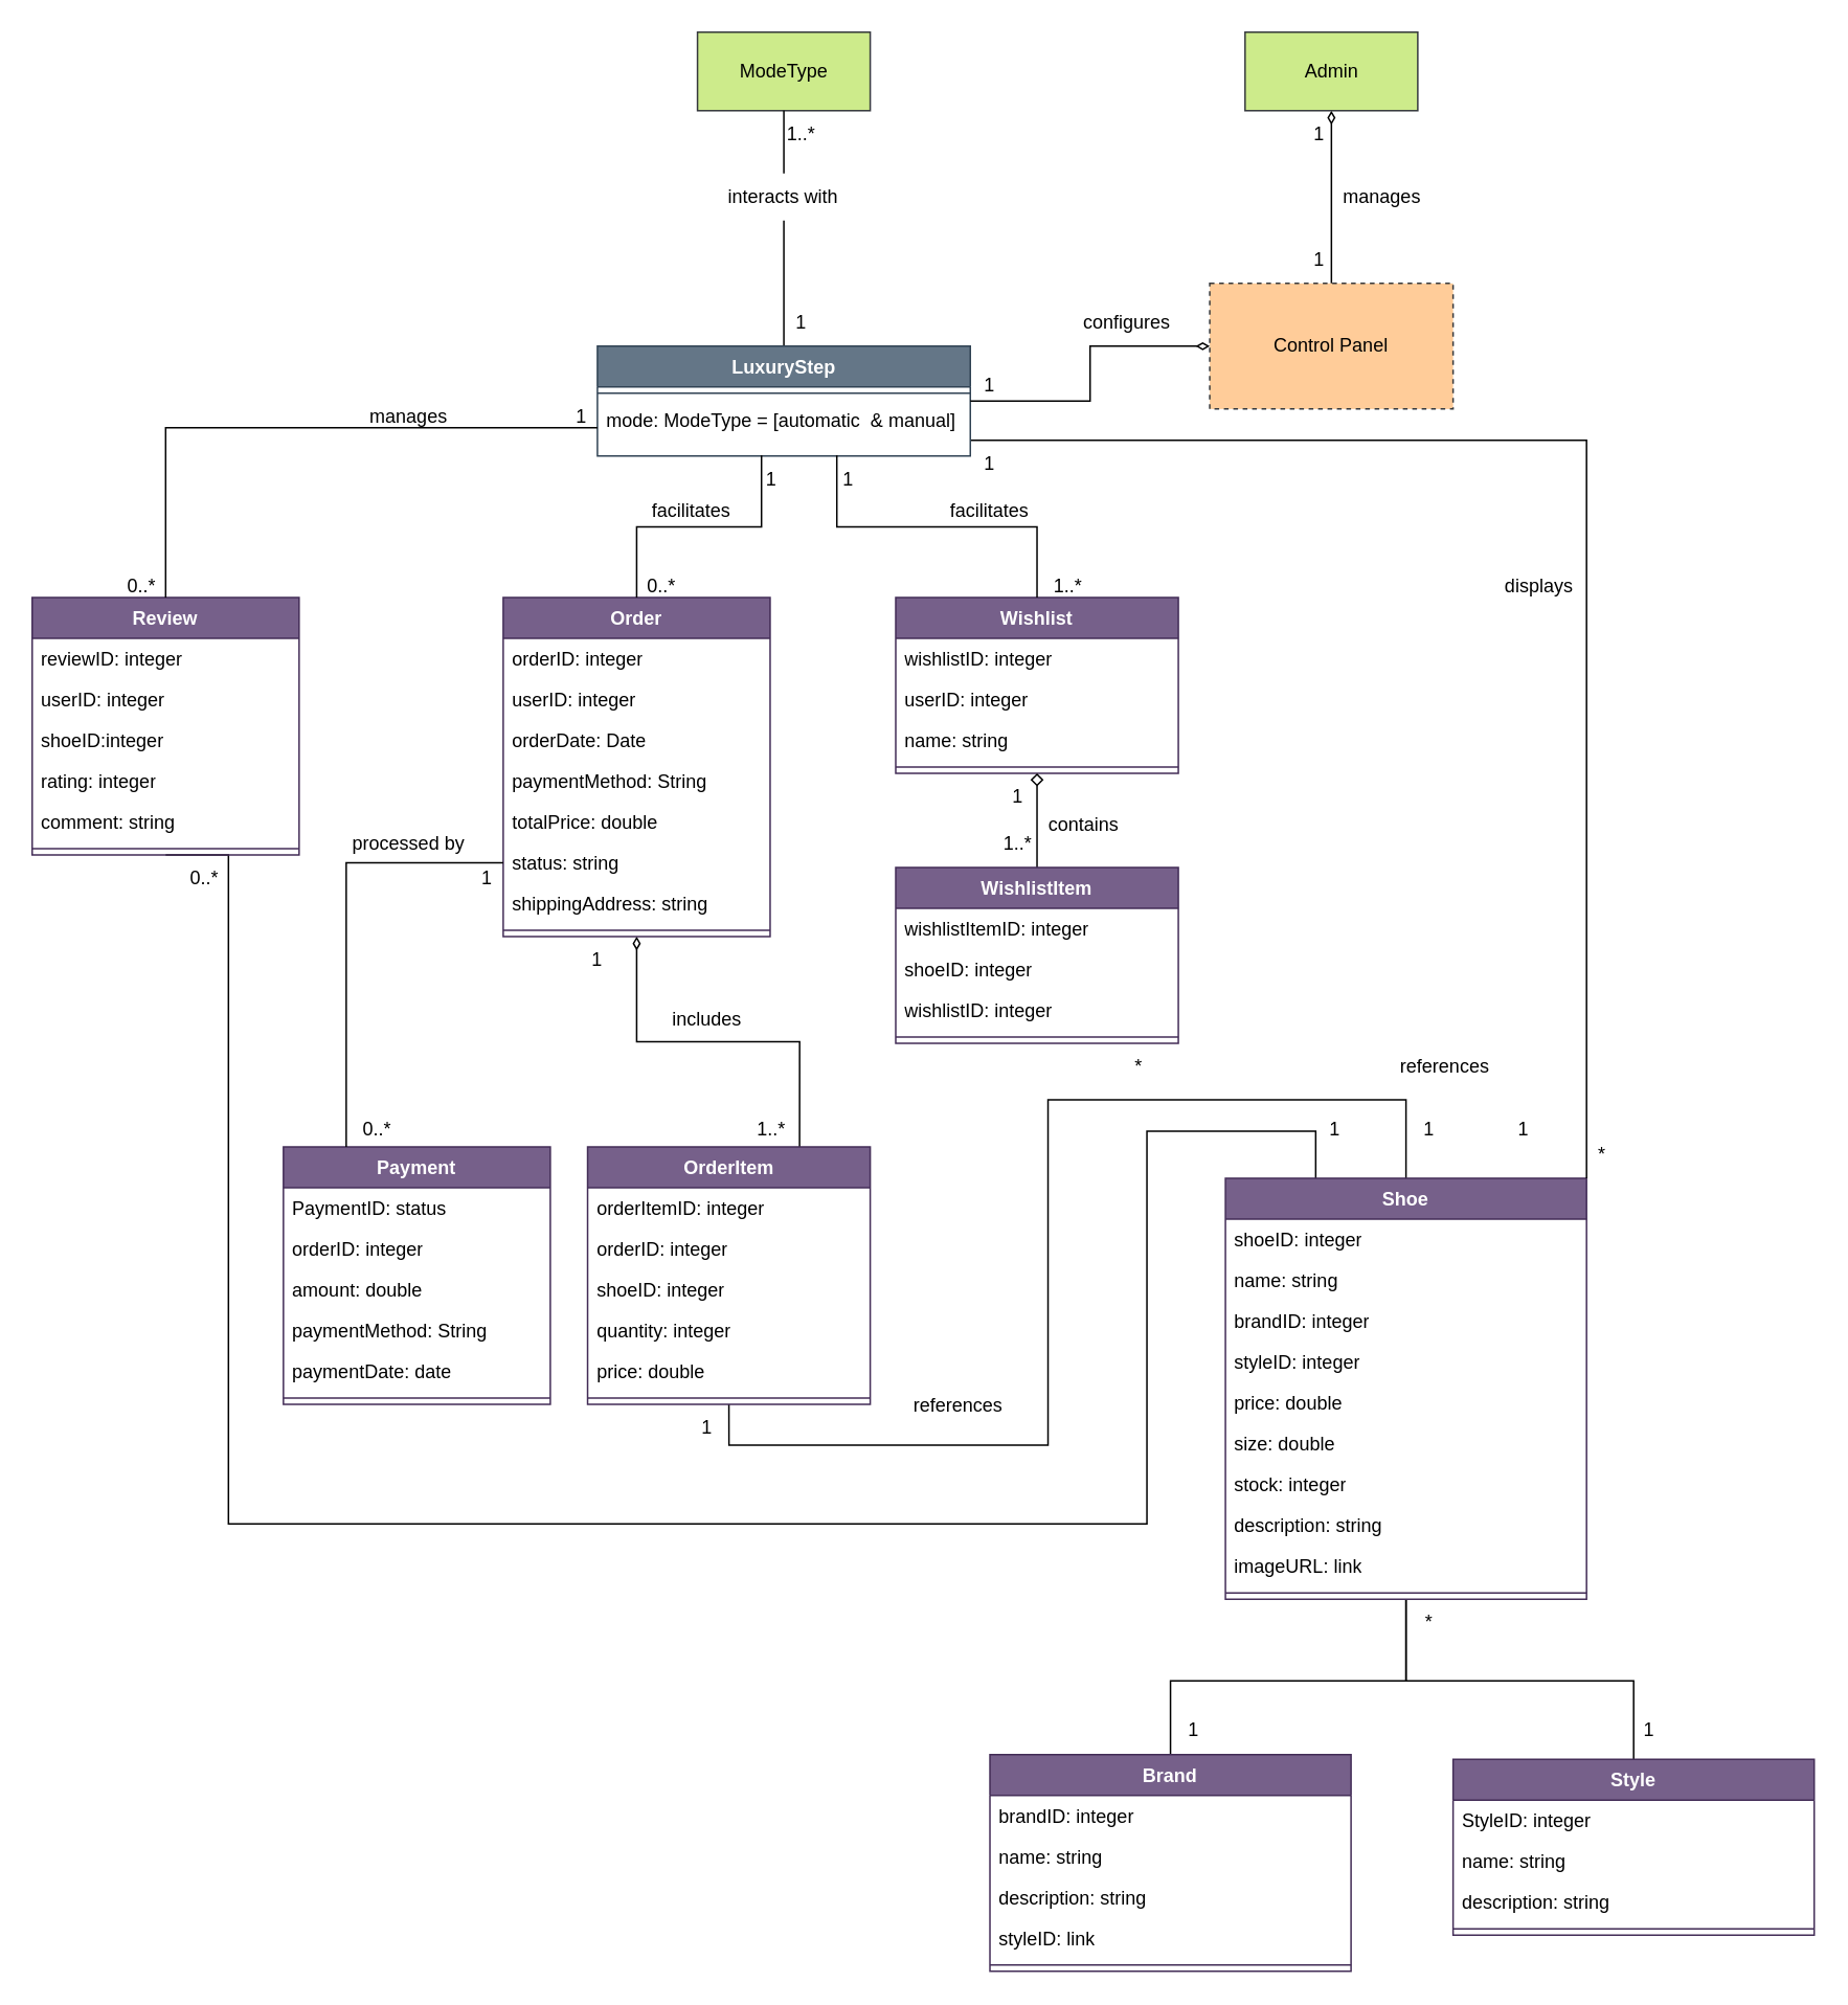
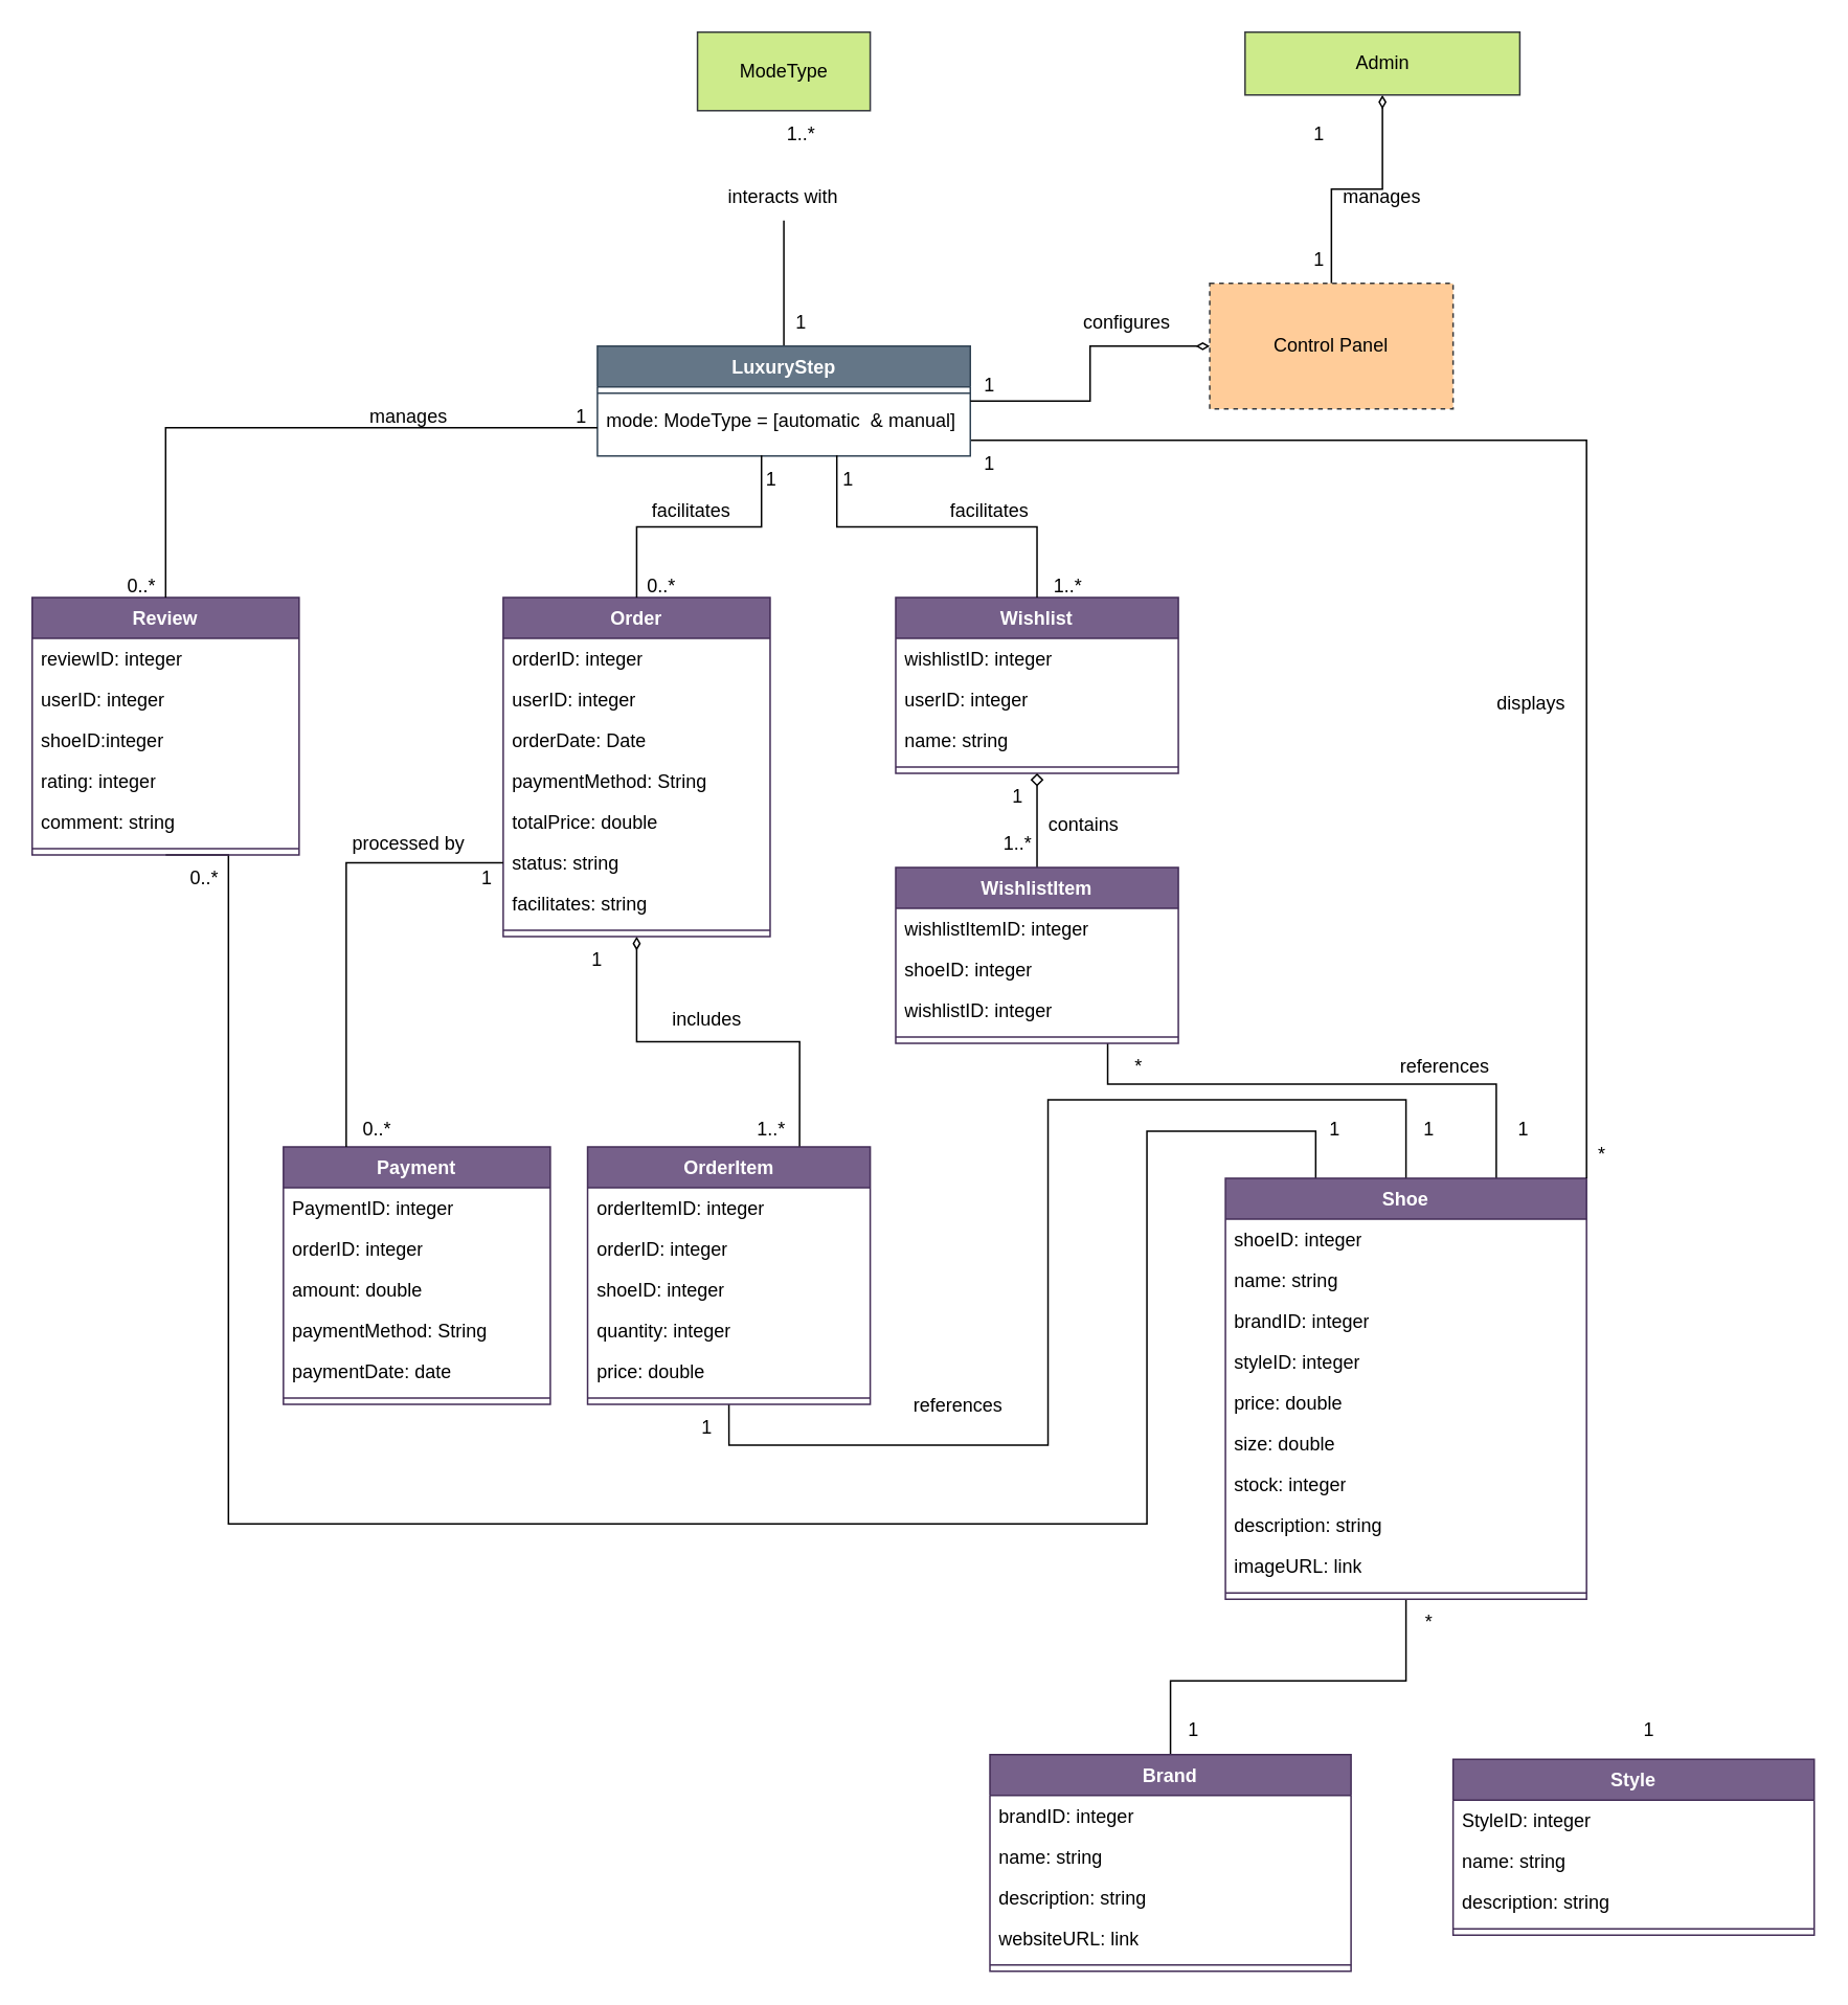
- <mxCell id="10" value="Admin" style="html=1;whiteSpace=wrap;fillColor=#cdeb8b;strokeColor=#36393d;" parent="1" vertex="1"><mxGeometry x="792.5" width="110" height="50" as="geometry" y="20" /></mxCell>
+ <mxCell id="10" value="Admin" style="html=1;whiteSpace=wrap;fillColor=#cdeb8b;strokeColor=#36393d;" parent="1" vertex="1"><mxGeometry x="792.5" y="20" width="175" height="40" as="geometry" /></mxCell>
- <mxCell id="7" value="" style="edgeStyle=orthogonalEdgeStyle;rounded=0;orthogonalLoop=1;jettySize=auto;html=1;exitX=0.5;exitY=1;exitDx=0;exitDy=0;entryX=0.5;entryY=0;entryDx=0;entryDy=0;endArrow=none;endFill=0;" parent="1" source="3" target="8" edge="1"><mxGeometry relative="1" as="geometry"><mxPoint x="498.75" y="70" as="sourcePoint" /><mxPoint x="498.75" y="190" as="targetPoint" /></mxGeometry></mxCell>
- <mxCell id="78" value="displays" style="text;html=1;align=center;verticalAlign=middle;whiteSpace=wrap;rounded=0;" parent="1" vertex="1"><mxGeometry x="950" y="358" width="60" height="30" as="geometry" /></mxCell>
+ <mxCell id="78" value="displays" style="text;html=1;align=center;verticalAlign=middle;whiteSpace=wrap;rounded=0;" parent="1" vertex="1"><mxGeometry x="945" y="433" width="60" height="30" as="geometry" /></mxCell>
- <mxCell id="23" value="shippingAddress: string" style="text;strokeColor=none;fillColor=none;align=left;verticalAlign=top;spacingLeft=4;spacingRight=4;overflow=hidden;rotatable=0;points=[[0,0.5],[1,0.5]];portConstraint=eastwest;whiteSpace=wrap;html=1;" parent="16" vertex="1"><mxGeometry y="182" width="170" height="26" as="geometry" /></mxCell>
+ <mxCell id="23" value="facilitates: string" style="text;strokeColor=none;fillColor=none;align=left;verticalAlign=top;spacingLeft=4;spacingRight=4;overflow=hidden;rotatable=0;points=[[0,0.5],[1,0.5]];portConstraint=eastwest;whiteSpace=wrap;html=1;" parent="16" vertex="1"><mxGeometry y="182" width="170" height="26" as="geometry" /></mxCell>
+ <mxCell id="38" style="edgeStyle=orthogonalEdgeStyle;rounded=0;orthogonalLoop=1;jettySize=auto;html=1;exitX=0.75;exitY=1;exitDx=0;exitDy=0;entryX=0.75;entryY=0;entryDx=0;entryDy=0;endArrow=none;endFill=0;" parent="1" source="40" target="55" edge="1"><mxGeometry relative="1" as="geometry"><Array as="points"><mxPoint x="705" y="690" /><mxPoint x="953" y="690" /></Array></mxGeometry></mxCell>
- <mxCell id="86" value="PaymentID: status" style="text;strokeColor=none;fillColor=none;align=left;verticalAlign=top;spacingLeft=4;spacingRight=4;overflow=hidden;rotatable=0;points=[[0,0.5],[1,0.5]];portConstraint=eastwest;whiteSpace=wrap;html=1;" parent="85" vertex="1"><mxGeometry y="26" width="170" height="26" as="geometry" /></mxCell>
+ <mxCell id="86" value="PaymentID: integer" style="text;strokeColor=none;fillColor=none;align=left;verticalAlign=top;spacingLeft=4;spacingRight=4;overflow=hidden;rotatable=0;points=[[0,0.5],[1,0.5]];portConstraint=eastwest;whiteSpace=wrap;html=1;" parent="85" vertex="1"><mxGeometry y="26" width="170" height="26" as="geometry" /></mxCell>
- <mxCell id="53" style="edgeStyle=orthogonalEdgeStyle;rounded=0;orthogonalLoop=1;jettySize=auto;html=1;exitX=0.5;exitY=1;exitDx=0;exitDy=0;entryX=0.5;entryY=0;entryDx=0;entryDy=0;endArrow=none;endFill=0;fillColor=none;" parent="1" source="55" target="72" edge="1"><mxGeometry relative="1" as="geometry"><Array as="points"><mxPoint x="895" y="1070" /><mxPoint x="1040" y="1070" /></Array></mxGeometry></mxCell>
- <mxCell id="70" value="styleID: link" style="text;strokeColor=none;fillColor=none;align=left;verticalAlign=top;spacingLeft=4;spacingRight=4;overflow=hidden;rotatable=0;points=[[0,0.5],[1,0.5]];portConstraint=eastwest;whiteSpace=wrap;html=1;" parent="66" vertex="1"><mxGeometry y="104" width="230" height="26" as="geometry" /></mxCell>
+ <mxCell id="70" value="websiteURL: link" style="text;strokeColor=none;fillColor=none;align=left;verticalAlign=top;spacingLeft=4;spacingRight=4;overflow=hidden;rotatable=0;points=[[0,0.5],[1,0.5]];portConstraint=eastwest;whiteSpace=wrap;html=1;" parent="66" vertex="1"><mxGeometry y="104" width="230" height="26" as="geometry" /></mxCell>
